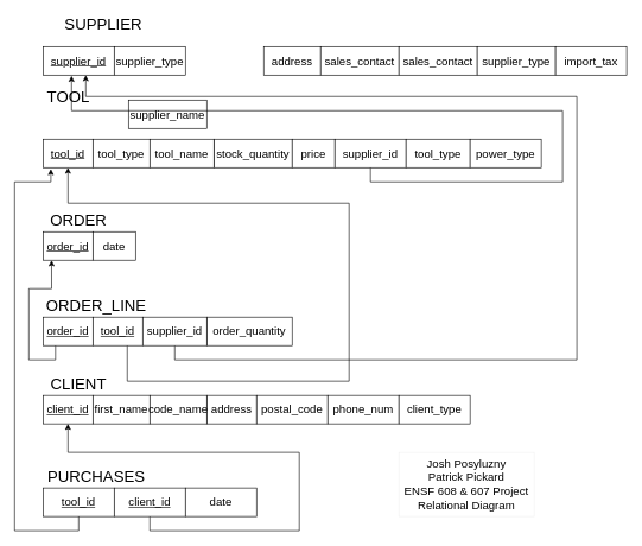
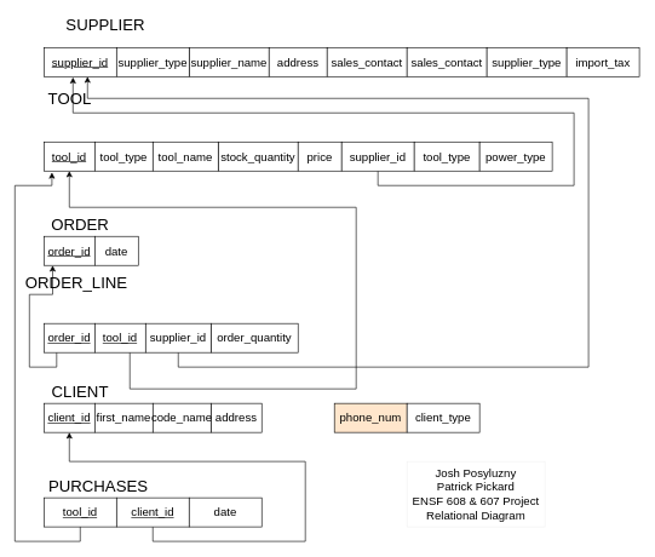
- <mxCell id="4" value="supplier_name" style="whiteSpace=wrap;html=1;align=center;fontSize=16;" parent="1" vertex="1"><mxGeometry x="180" y="140" width="110" height="40" as="geometry" /></mxCell>
+ <mxCell id="4" value="supplier_name" style="whiteSpace=wrap;html=1;align=center;fontSize=16;" parent="1" vertex="1"><mxGeometry x="260" y="65" width="110" height="40" as="geometry" /></mxCell>
- <mxCell id="31" value="ORDER_LINE" style="text;html=1;strokeColor=none;fillColor=none;align=center;verticalAlign=middle;whiteSpace=wrap;rounded=0;fontSize=22;" parent="1" vertex="1"><mxGeometry x="60" y="415" width="150" height="30" as="geometry" /></mxCell>
+ <mxCell id="31" value="ORDER_LINE" style="text;html=1;strokeColor=none;fillColor=none;align=center;verticalAlign=middle;whiteSpace=wrap;rounded=0;fontSize=22;" parent="1" vertex="1"><mxGeometry x="30" y="375" width="150" height="30" as="geometry" /></mxCell>
- <mxCell id="28" value="postal_code" style="whiteSpace=wrap;html=1;align=center;fontSize=16;" parent="1" vertex="1"><mxGeometry x="360" y="555" width="100" height="40" as="geometry" /></mxCell>
- <mxCell id="29" value="phone_num" style="whiteSpace=wrap;html=1;align=center;fontSize=16;" parent="1" vertex="1"><mxGeometry x="460" y="555" width="100" height="40" as="geometry" /></mxCell>
+ <mxCell id="29" value="phone_num" style="whiteSpace=wrap;html=1;align=center;fontSize=16;fillColor=#ffe6cc;" parent="1" vertex="1"><mxGeometry x="460" y="555" width="100" height="40" as="geometry" /></mxCell>
